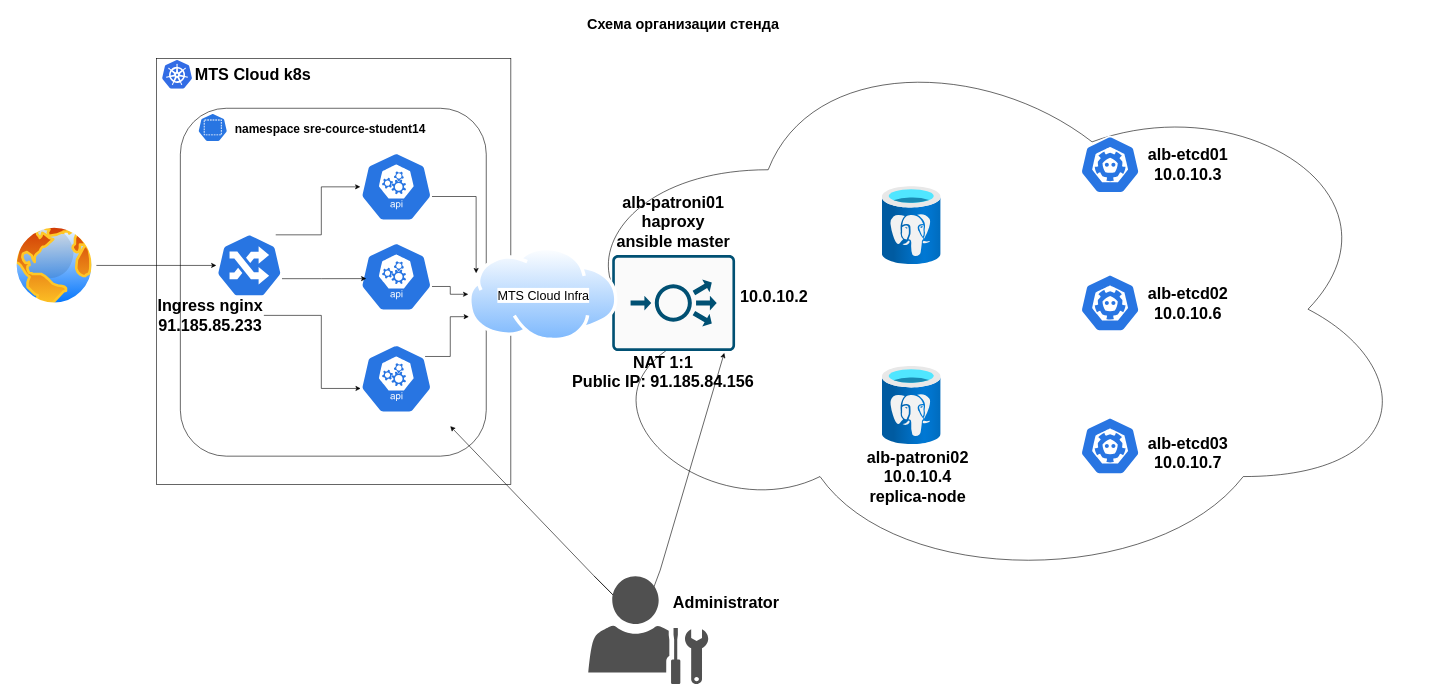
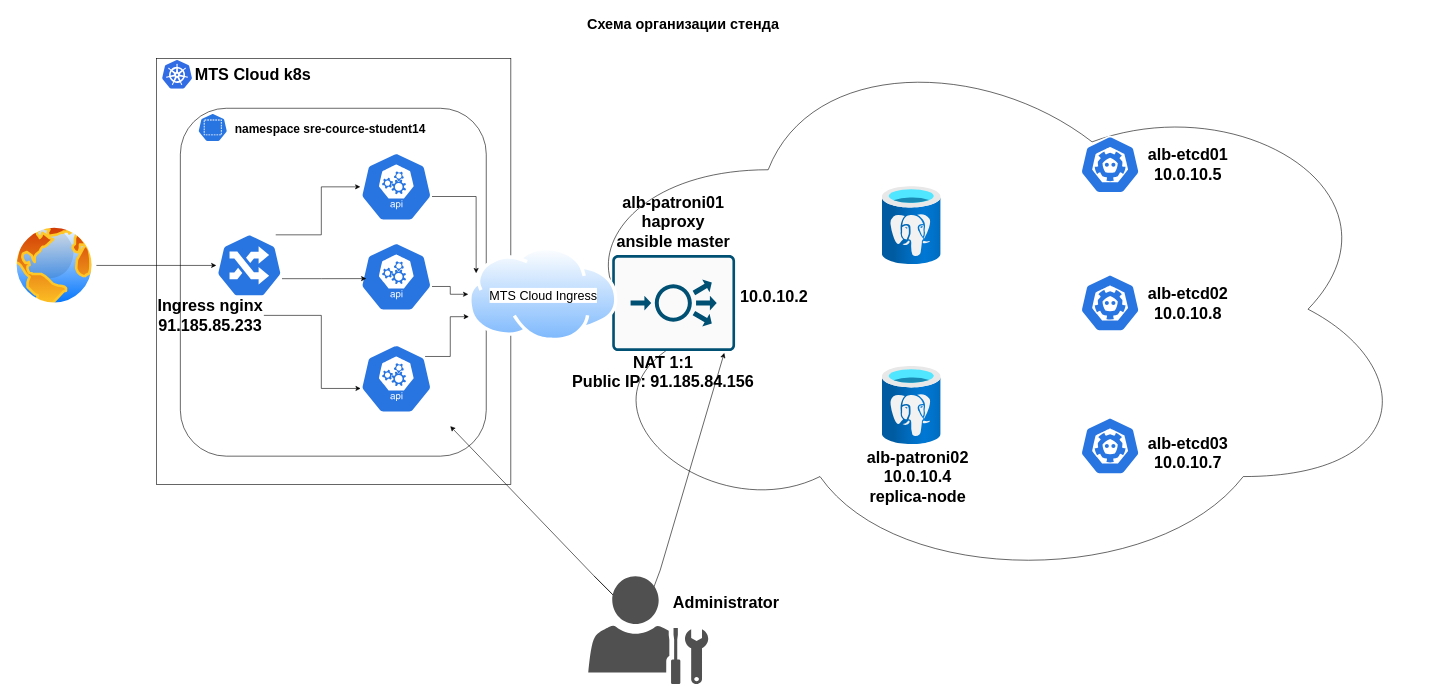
- <mxCell id="11" value="&lt;font style=&quot;font-size: 27px;&quot;&gt;alb-etcd01&lt;br style=&quot;font-size: 27px;&quot;&gt;10.0.10.3&lt;br style=&quot;font-size: 27px;&quot;&gt;&lt;/font&gt;" style="text;strokeColor=none;align=center;fillColor=none;html=1;verticalAlign=middle;whiteSpace=wrap;rounded=0;fontSize=27;fontStyle=1" vertex="1" parent="1"><mxGeometry x="1880" y="239" width="200" height="70" as="geometry" /></mxCell>
+ <mxCell id="11" value="&lt;font style=&quot;font-size: 27px;&quot;&gt;alb-etcd01&lt;br style=&quot;font-size: 27px;&quot;&gt;10.0.10.5&lt;br style=&quot;font-size: 27px;&quot;&gt;&lt;/font&gt;" style="text;strokeColor=none;align=center;fillColor=none;html=1;verticalAlign=middle;whiteSpace=wrap;rounded=0;fontSize=27;fontStyle=1" vertex="1" parent="1"><mxGeometry x="1880" y="239" width="200" height="70" as="geometry" /></mxCell>
- <mxCell id="30" value="&lt;font style=&quot;font-size: 21px;&quot;&gt;MTS Cloud Infra&lt;/font&gt;" style="image;aspect=fixed;perimeter=ellipsePerimeter;html=1;align=center;shadow=0;dashed=0;spacingTop=3;image=img/lib/active_directory/internet_cloud.svg;labelPosition=center;verticalLabelPosition=middle;verticalAlign=middle;" vertex="1" parent="1"><mxGeometry x="780" y="411.49" width="249.5" height="157.18" as="geometry" /></mxCell>
+ <mxCell id="30" value="&lt;font style=&quot;font-size: 21px;&quot;&gt;MTS Cloud Ingress&lt;/font&gt;" style="image;aspect=fixed;perimeter=ellipsePerimeter;html=1;align=center;shadow=0;dashed=0;spacingTop=3;image=img/lib/active_directory/internet_cloud.svg;labelPosition=center;verticalLabelPosition=middle;verticalAlign=middle;" vertex="1" parent="1"><mxGeometry x="780" y="411.49" width="249.5" height="157.18" as="geometry" /></mxCell>
- <mxCell id="12" value="&lt;font style=&quot;font-size: 27px;&quot;&gt;alb-etcd02&lt;br style=&quot;font-size: 27px;&quot;&gt;10.0.10.6&lt;br style=&quot;font-size: 27px;&quot;&gt;&lt;/font&gt;" style="text;strokeColor=none;align=center;fillColor=none;html=1;verticalAlign=middle;whiteSpace=wrap;rounded=0;fontSize=27;fontStyle=1" vertex="1" parent="1"><mxGeometry x="1880" y="469.67" width="200" height="70" as="geometry" /></mxCell>
+ <mxCell id="12" value="&lt;font style=&quot;font-size: 27px;&quot;&gt;alb-etcd02&lt;br style=&quot;font-size: 27px;&quot;&gt;10.0.10.8&lt;br style=&quot;font-size: 27px;&quot;&gt;&lt;/font&gt;" style="text;strokeColor=none;align=center;fillColor=none;html=1;verticalAlign=middle;whiteSpace=wrap;rounded=0;fontSize=27;fontStyle=1" vertex="1" parent="1"><mxGeometry x="1880" y="469.67" width="200" height="70" as="geometry" /></mxCell>
